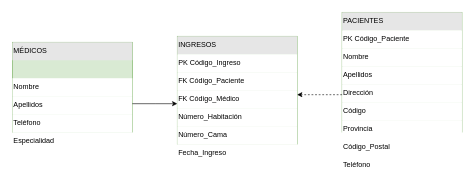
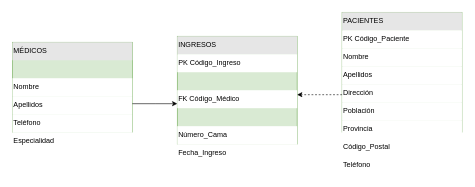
- <mxCell id="21" value="FK Código_Paciente" style="text;html=1;fillColor=#FFFFFF;" parent="18" vertex="1"><mxGeometry y="60" width="200" height="30" as="geometry" /></mxCell>
- <mxCell id="8" value="Código" style="text;html=1;fillColor=#FFFFFF;" parent="2" vertex="1"><mxGeometry y="150" width="200" height="30" as="geometry" /></mxCell>
+ <mxCell id="8" value="Población" style="text;html=1;fillColor=#FFFFFF;" parent="2" vertex="1"><mxGeometry y="150" width="200" height="30" as="geometry" /></mxCell>
- <mxCell id="23" value="Número_Habitación" style="text;html=1;fillColor=#FFFFFF;" parent="18" vertex="1"><mxGeometry y="120" width="200" height="30" as="geometry" /></mxCell>
